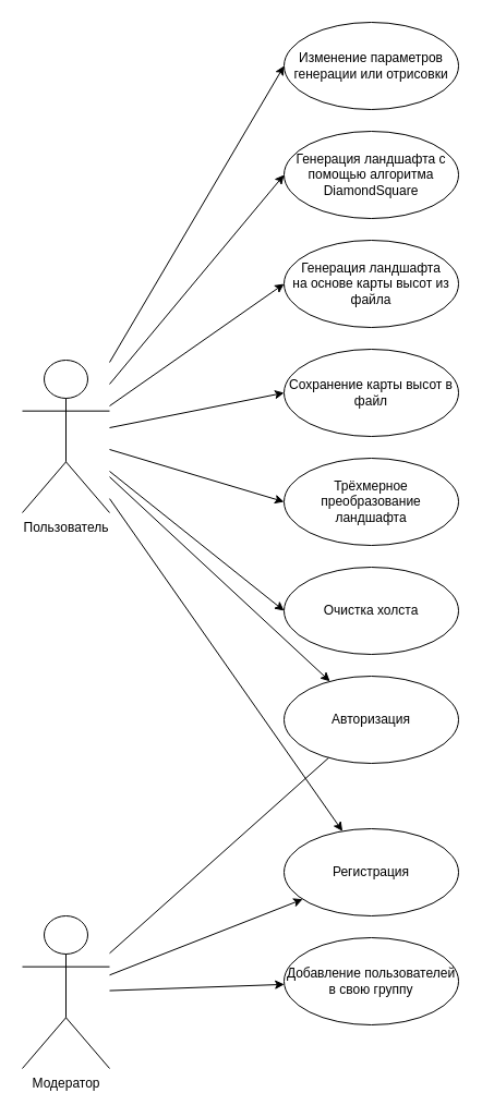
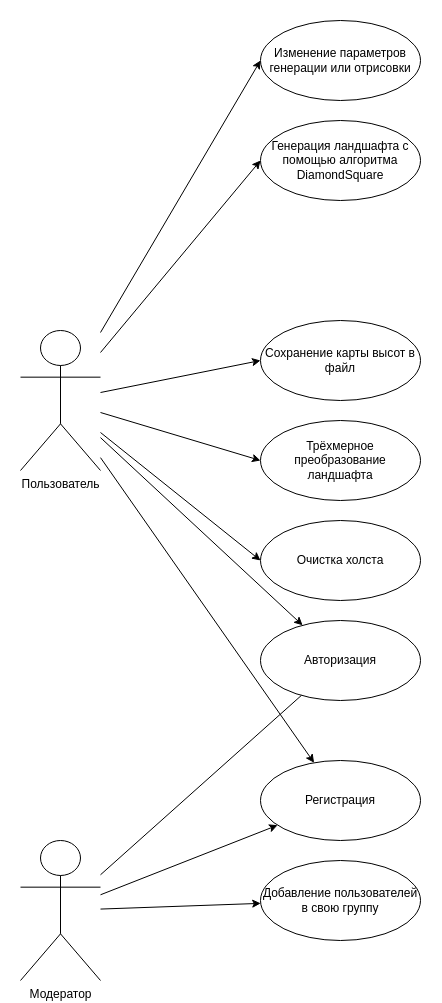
- <mxCell id="4" value="Генерация ландшафта &lt;br&gt;на основе карты высот из файла" style="ellipse;whiteSpace=wrap;html=1;" parent="1" vertex="1"><mxGeometry x="260" y="220" width="160" height="80" as="geometry" /></mxCell>
- <mxCell id="8" value="" style="endArrow=classic;html=1;rounded=0;entryX=0;entryY=0.5;entryDx=0;entryDy=0;" parent="1" source="12" target="4" edge="1"><mxGeometry width="50" height="50" relative="1" as="geometry"><mxPoint x="140" y="400" as="sourcePoint" /><mxPoint x="280" y="180" as="targetPoint" /></mxGeometry></mxCell>
